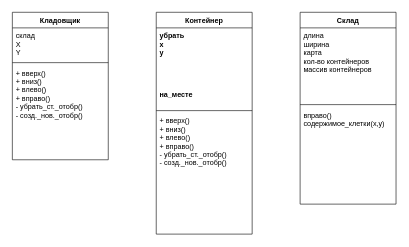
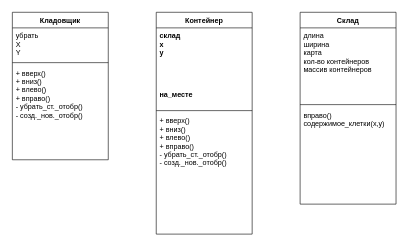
- <mxCell id="11" value="склад&#10;X&#10;Y&#10;" style="text;strokeColor=none;fillColor=none;align=left;verticalAlign=top;spacingLeft=4;spacingRight=4;overflow=hidden;rotatable=0;points=[[0,0.5],[1,0.5]];portConstraint=eastwest;" vertex="1" parent="10"><mxGeometry y="26" width="160" height="54" as="geometry" /></mxCell>
+ <mxCell id="11" value="убрать&#10;X&#10;Y&#10;" style="text;strokeColor=none;fillColor=none;align=left;verticalAlign=top;spacingLeft=4;spacingRight=4;overflow=hidden;rotatable=0;points=[[0,0.5],[1,0.5]];portConstraint=eastwest;" vertex="1" parent="10"><mxGeometry y="26" width="160" height="54" as="geometry" /></mxCell>
- <mxCell id="7" value="убрать&#10;x&#10;y&#10;&#10;&#10;&#10;&#10;на_месте" style="text;strokeColor=none;fillColor=none;align=left;verticalAlign=top;spacingLeft=4;spacingRight=4;overflow=hidden;rotatable=0;points=[[0,0.5],[1,0.5]];portConstraint=eastwest;fontStyle=1" vertex="1" parent="6"><mxGeometry y="26" width="160" height="134" as="geometry" /></mxCell>
+ <mxCell id="7" value="склад&#10;x&#10;y&#10;&#10;&#10;&#10;&#10;на_месте" style="text;strokeColor=none;fillColor=none;align=left;verticalAlign=top;spacingLeft=4;spacingRight=4;overflow=hidden;rotatable=0;points=[[0,0.5],[1,0.5]];portConstraint=eastwest;fontStyle=1" vertex="1" parent="6"><mxGeometry y="26" width="160" height="134" as="geometry" /></mxCell>
